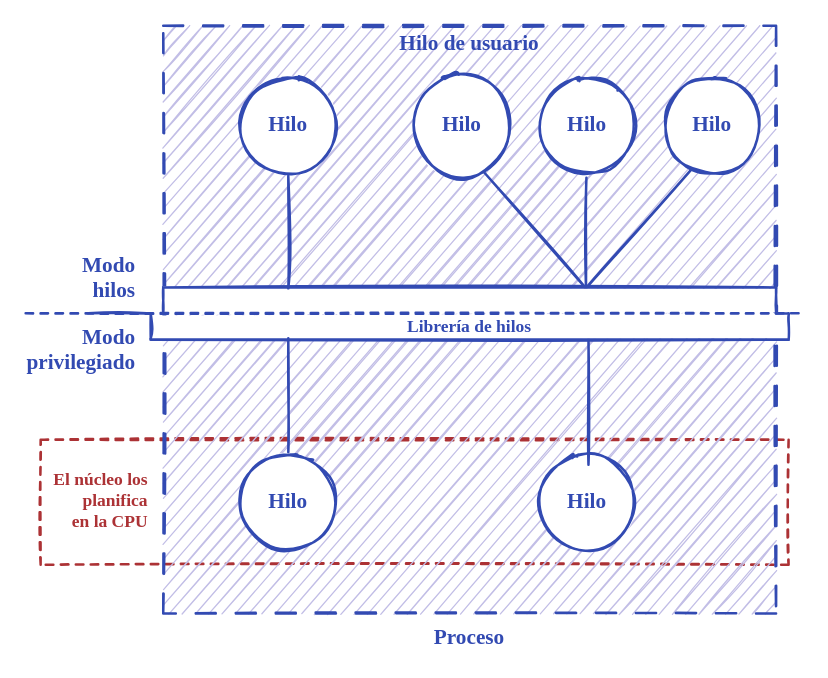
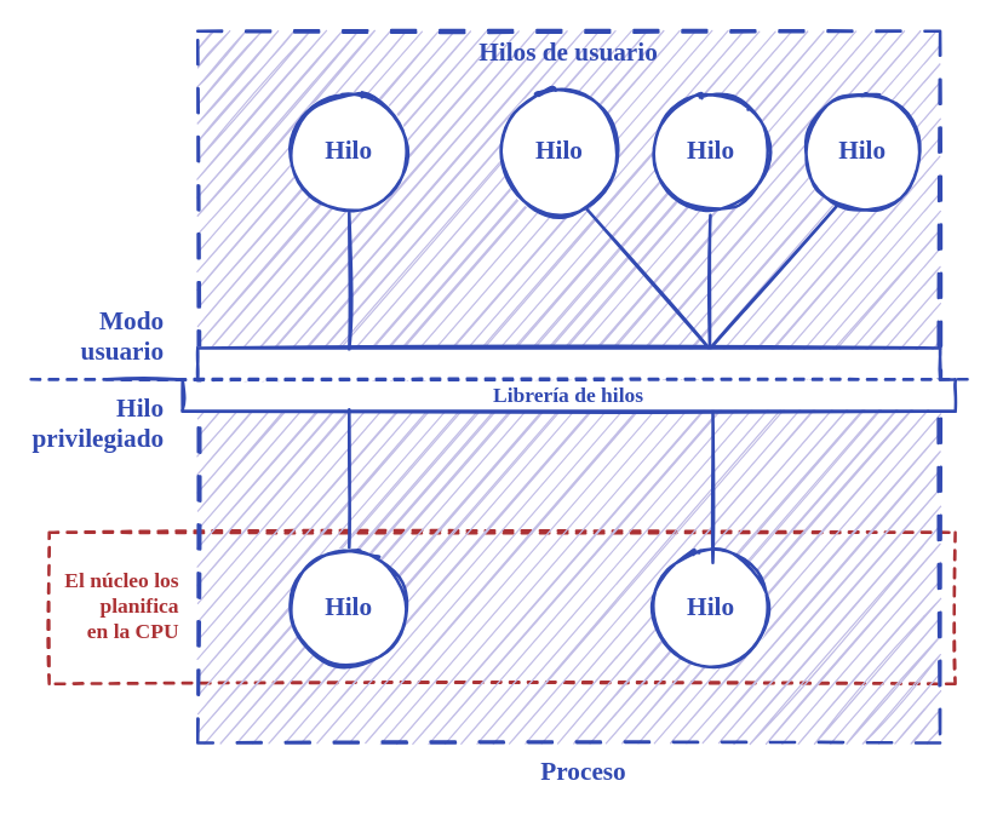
- <mxCell id="8" value="Hilo de usuario" style="text;fillColor=none;align=center;verticalAlign=middle;rounded=0;shadow=0;fontFamily=Ink Free;fontSize=17;strokeWidth=2;spacing=20;sketch=1;fontStyle=1;fontColor=#324ab2;spacingBottom=5;" vertex="1" parent="1"><mxGeometry x="130" y="20" width="490" height="30" as="geometry" /></mxCell>
+ <mxCell id="8" value="Hilos de usuario" style="text;fillColor=none;align=center;verticalAlign=middle;rounded=0;shadow=0;fontFamily=Ink Free;fontSize=17;strokeWidth=2;spacing=20;sketch=1;fontStyle=1;fontColor=#324ab2;spacingBottom=5;" vertex="1" parent="1"><mxGeometry x="130" y="20" width="490" height="30" as="geometry" /></mxCell>
- <mxCell id="6" value="Modo&#10;hilos" style="text;strokeColor=none;fillColor=none;align=right;verticalAlign=middle;rounded=0;shadow=0;sketch=1;fontFamily=Ink Free;fontSize=17;fontStyle=1;fontColor=#324ab2;spacingBottom=5;" vertex="1" parent="1"><mxGeometry x="40" y="205" width="70" height="35" as="geometry" /></mxCell>
+ <mxCell id="6" value="Modo&#10;usuario" style="text;strokeColor=none;fillColor=none;align=right;verticalAlign=middle;rounded=0;shadow=0;sketch=1;fontFamily=Ink Free;fontSize=17;fontStyle=1;fontColor=#324ab2;spacingBottom=5;" vertex="1" parent="1"><mxGeometry x="40" y="205" width="70" height="35" as="geometry" /></mxCell>
- <mxCell id="7" value="Modo&#10;privilegiado" style="text;strokeColor=none;fillColor=none;align=right;verticalAlign=middle;rounded=0;shadow=0;sketch=1;fontFamily=Ink Free;fontSize=17;fontStyle=1;fontColor=#324ab2;spacingBottom=5;" vertex="1" parent="1"><mxGeometry x="20" y="260" width="90" height="40" as="geometry" /></mxCell>
+ <mxCell id="7" value="Hilo&#10;privilegiado" style="text;strokeColor=none;fillColor=none;align=right;verticalAlign=middle;rounded=0;shadow=0;sketch=1;fontFamily=Ink Free;fontSize=17;fontStyle=1;fontColor=#324ab2;spacingBottom=5;" vertex="1" parent="1"><mxGeometry x="20" y="260" width="90" height="40" as="geometry" /></mxCell>
- <mxCell id="9" value="Proceso" style="text;fillColor=none;align=center;verticalAlign=middle;rounded=0;shadow=0;fontFamily=Ink Free;fontSize=17;strokeWidth=2;spacing=20;sketch=1;fontStyle=1;fontColor=#324ab2;spacingBottom=5;" vertex="1" parent="1"><mxGeometry x="130" y="500" width="490" height="20" as="geometry" /></mxCell>
+ <mxCell id="9" value="Proceso" style="text;fillColor=none;align=center;verticalAlign=middle;rounded=0;shadow=0;fontFamily=Ink Free;fontSize=17;strokeWidth=2;spacing=20;sketch=1;fontStyle=1;fontColor=#324ab2;spacingBottom=5;" vertex="1" parent="1"><mxGeometry x="140" y="500" width="490" height="20" as="geometry" /></mxCell>
